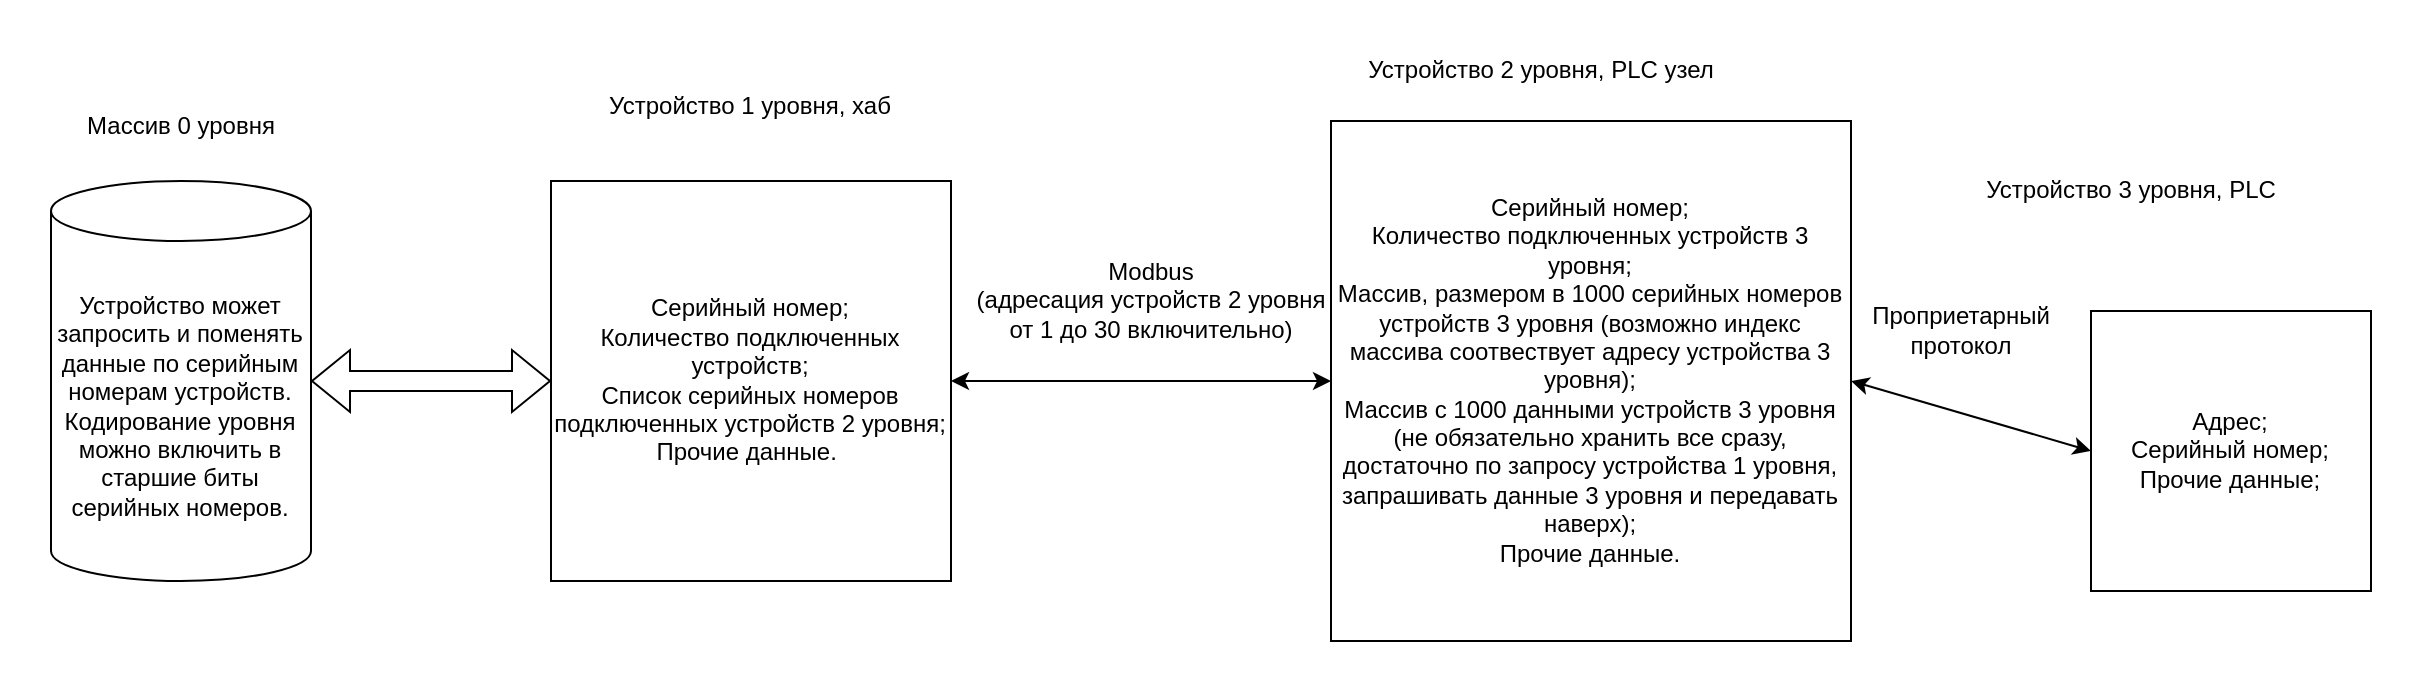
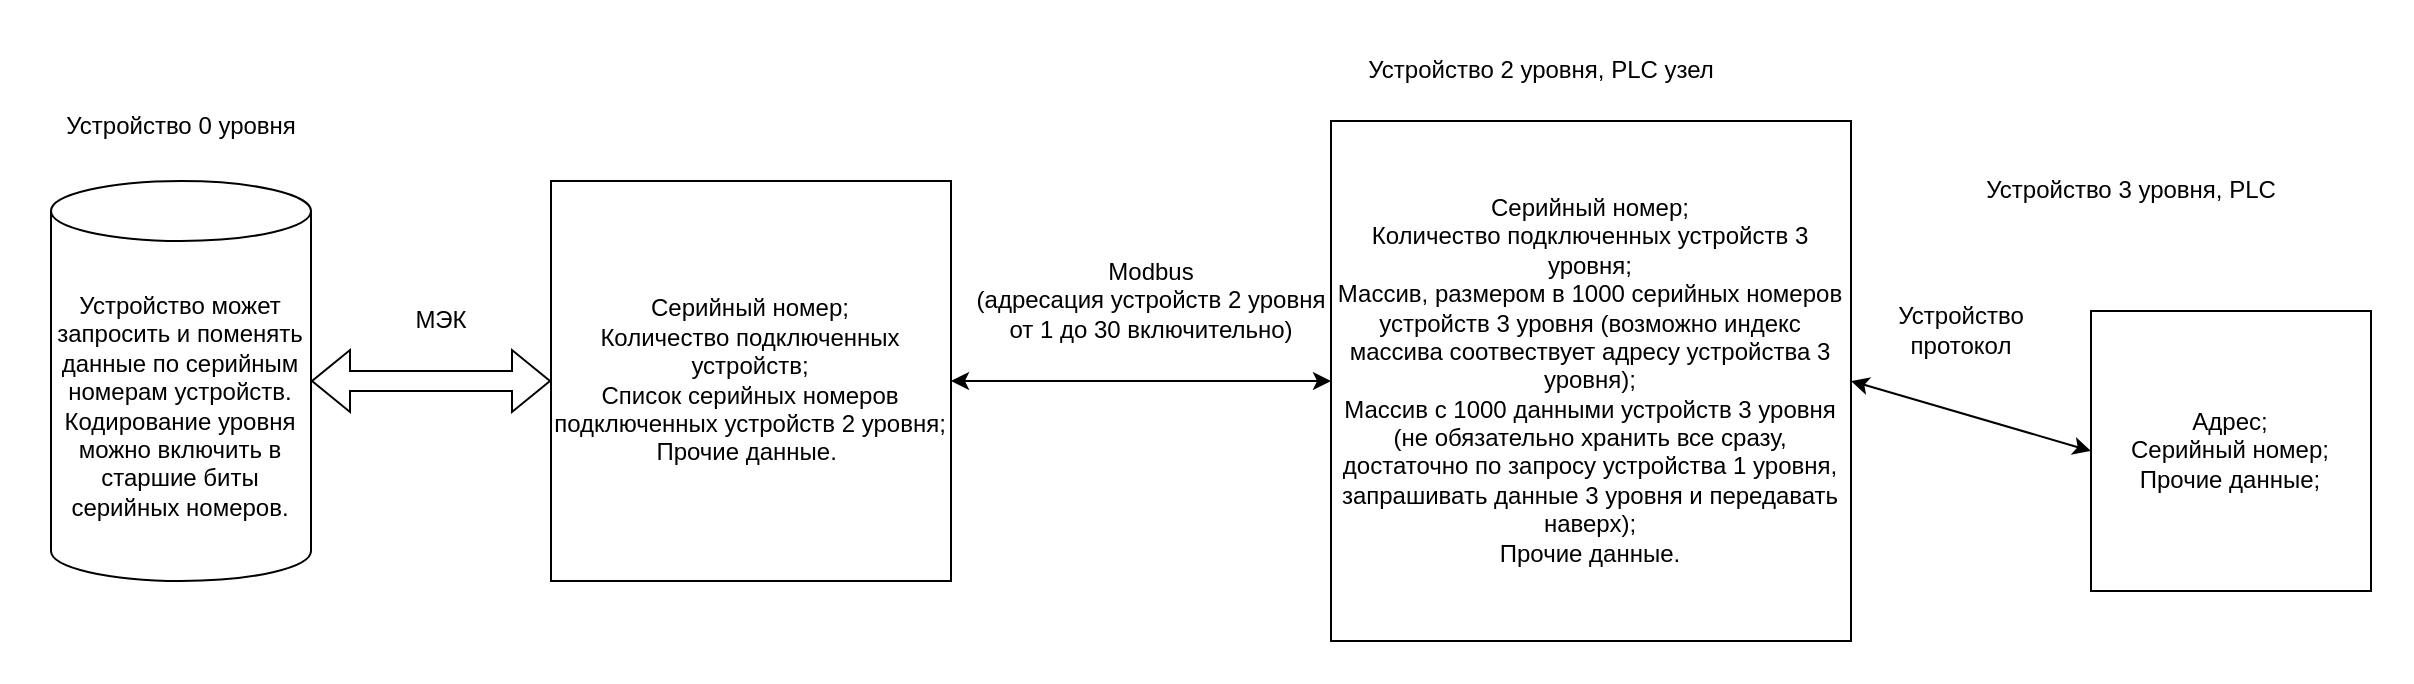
- <mxCell id="3" value="Устройство 1 уровня, хаб" style="text;html=1;strokeColor=none;fillColor=none;align=center;verticalAlign=middle;whiteSpace=wrap;rounded=0;" vertex="1" parent="1"><mxGeometry x="295" y="28" width="160" height="50" as="geometry" /></mxCell>
- <mxCell id="7" value="Массив 0 уровня" style="text;html=1;align=center;verticalAlign=middle;resizable=0;points=[];autosize=1;strokeColor=none;fillColor=none;" vertex="1" parent="1"><mxGeometry x="20" y="48" width="140" height="30" as="geometry" /></mxCell>
+ <mxCell id="7" value="Устройство 0 уровня" style="text;html=1;align=center;verticalAlign=middle;resizable=0;points=[];autosize=1;strokeColor=none;fillColor=none;" vertex="1" parent="1"><mxGeometry x="20" y="48" width="140" height="30" as="geometry" /></mxCell>
+ <mxCell id="6" value="МЭК" style="text;html=1;align=center;verticalAlign=middle;resizable=0;points=[];autosize=1;strokeColor=none;fillColor=none;" vertex="1" parent="1"><mxGeometry x="195" y="145" width="50" height="30" as="geometry" /></mxCell>
- <mxCell id="11" value="Проприетарный &lt;br&gt;протокол" style="text;html=1;align=center;verticalAlign=middle;resizable=0;points=[];autosize=1;strokeColor=none;fillColor=none;" vertex="1" parent="1"><mxGeometry x="925" y="145" width="110" height="40" as="geometry" /></mxCell>
+ <mxCell id="11" value="Устройство &lt;br&gt;протокол" style="text;html=1;align=center;verticalAlign=middle;resizable=0;points=[];autosize=1;strokeColor=none;fillColor=none;" vertex="1" parent="1"><mxGeometry x="925" y="145" width="110" height="40" as="geometry" /></mxCell>
